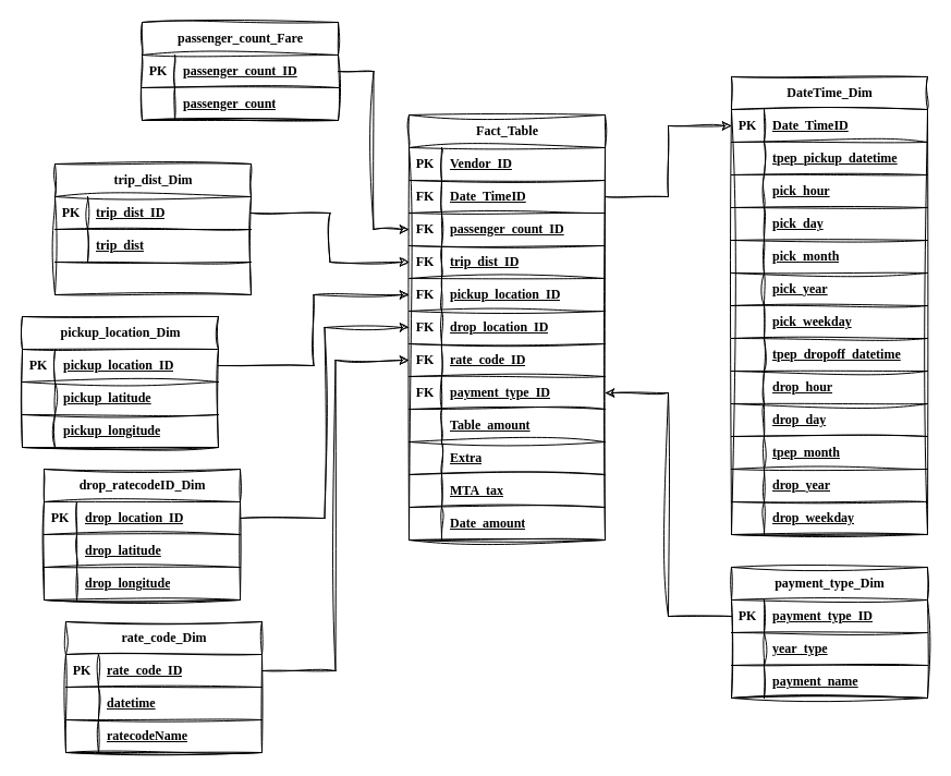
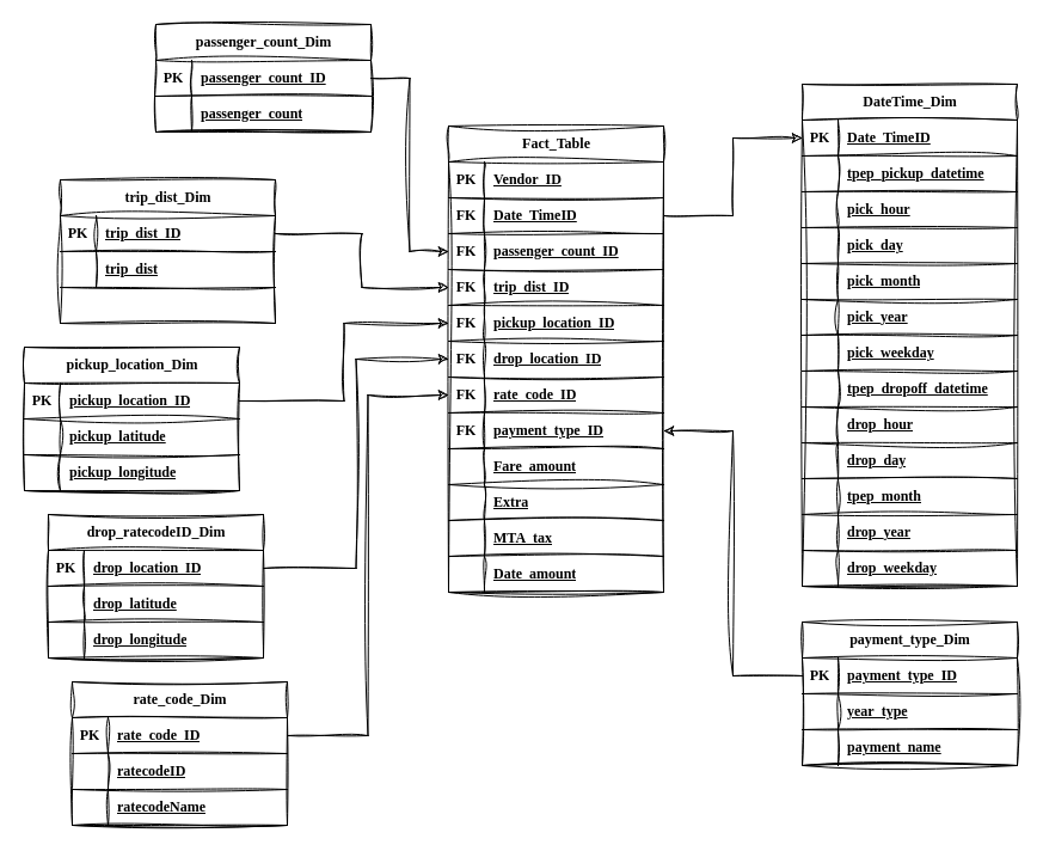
- <mxCell id="80" value="passenger_count_Fare" style="shape=table;startSize=30;container=1;collapsible=1;childLayout=tableLayout;fixedRows=1;rowLines=0;fontStyle=1;align=center;resizeLast=1;html=1;shadow=0;labelBorderColor=none;labelBackgroundColor=none;fontFamily=Times New Roman;sketch=1;curveFitting=1;jiggle=2;swimlaneLine=1;" parent="1" vertex="1"><mxGeometry x="130" y="20" width="180" height="90" as="geometry" /></mxCell>
+ <mxCell id="80" value="passenger_count_Dim" style="shape=table;startSize=30;container=1;collapsible=1;childLayout=tableLayout;fixedRows=1;rowLines=0;fontStyle=1;align=center;resizeLast=1;html=1;shadow=0;labelBorderColor=none;labelBackgroundColor=none;fontFamily=Times New Roman;sketch=1;curveFitting=1;jiggle=2;swimlaneLine=1;" parent="1" vertex="1"><mxGeometry x="130" y="20" width="180" height="90" as="geometry" /></mxCell>
- <mxCell id="29" value="Table_amount" style="shape=partialRectangle;connectable=0;fillColor=none;top=0;left=0;bottom=0;right=0;align=left;spacingLeft=6;fontStyle=5;overflow=hidden;whiteSpace=wrap;html=1;shadow=0;labelBorderColor=none;labelBackgroundColor=none;fontFamily=Times New Roman;sketch=1;curveFitting=1;jiggle=2;swimlaneLine=1;" parent="27" vertex="1"><mxGeometry x="30" width="150" height="30" as="geometry"><mxRectangle width="150" height="30" as="alternateBounds" /></mxGeometry></mxCell>
+ <mxCell id="29" value="Fare_amount" style="shape=partialRectangle;connectable=0;fillColor=none;top=0;left=0;bottom=0;right=0;align=left;spacingLeft=6;fontStyle=5;overflow=hidden;whiteSpace=wrap;html=1;shadow=0;labelBorderColor=none;labelBackgroundColor=none;fontFamily=Times New Roman;sketch=1;curveFitting=1;jiggle=2;swimlaneLine=1;" parent="27" vertex="1"><mxGeometry x="30" width="150" height="30" as="geometry"><mxRectangle width="150" height="30" as="alternateBounds" /></mxGeometry></mxCell>
- <mxCell id="123" value="datetime" style="shape=partialRectangle;connectable=0;fillColor=none;top=0;left=0;bottom=0;right=0;align=left;spacingLeft=6;fontStyle=5;overflow=hidden;whiteSpace=wrap;html=1;shadow=0;labelBorderColor=none;labelBackgroundColor=none;fontFamily=Times New Roman;sketch=1;curveFitting=1;jiggle=2;swimlaneLine=1;" parent="121" vertex="1"><mxGeometry x="30" width="150" height="30" as="geometry"><mxRectangle width="150" height="30" as="alternateBounds" /></mxGeometry></mxCell>
+ <mxCell id="123" value="ratecodeID" style="shape=partialRectangle;connectable=0;fillColor=none;top=0;left=0;bottom=0;right=0;align=left;spacingLeft=6;fontStyle=5;overflow=hidden;whiteSpace=wrap;html=1;shadow=0;labelBorderColor=none;labelBackgroundColor=none;fontFamily=Times New Roman;sketch=1;curveFitting=1;jiggle=2;swimlaneLine=1;" parent="121" vertex="1"><mxGeometry x="30" width="150" height="30" as="geometry"><mxRectangle width="150" height="30" as="alternateBounds" /></mxGeometry></mxCell>
